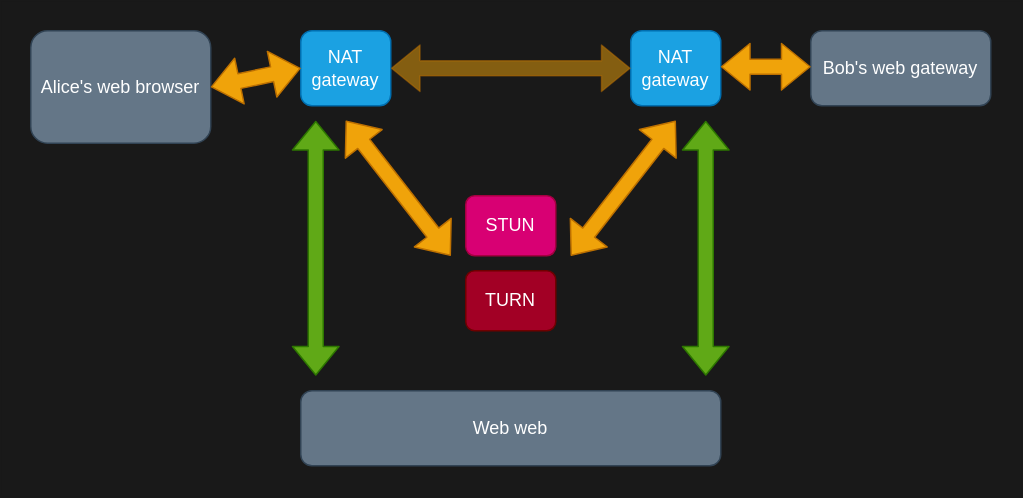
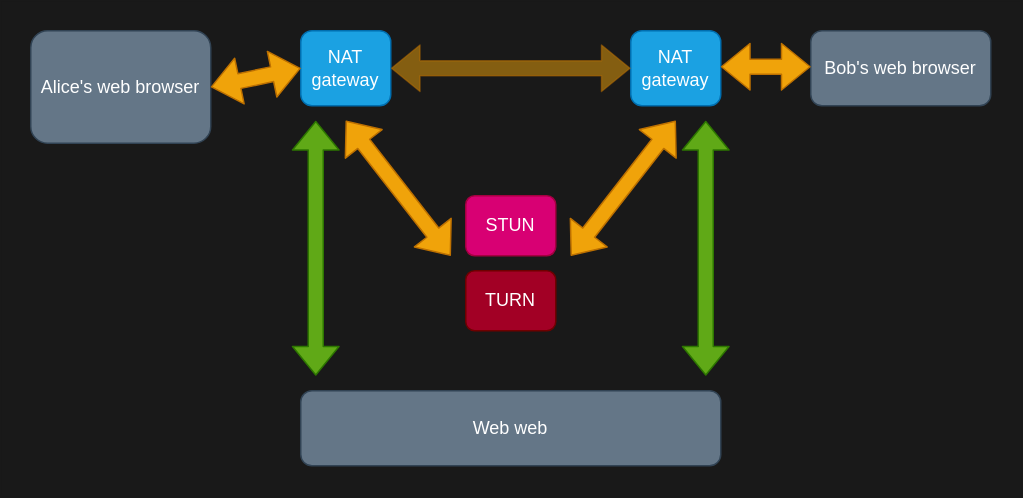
- <mxCell id="3" value="Bob's web gateway" style="rounded=1;whiteSpace=wrap;html=1;fillColor=#647687;strokeColor=#314354;fontColor=#ffffff;" vertex="1" parent="1"><mxGeometry x="540" y="20" width="120" height="50" as="geometry" /></mxCell>
+ <mxCell id="3" value="Bob's web browser" style="rounded=1;whiteSpace=wrap;html=1;fillColor=#647687;strokeColor=#314354;fontColor=#ffffff;" vertex="1" parent="1"><mxGeometry x="540" y="20" width="120" height="50" as="geometry" /></mxCell>
